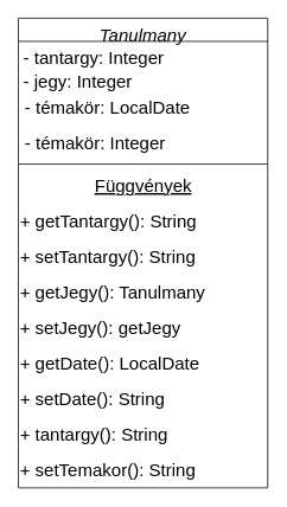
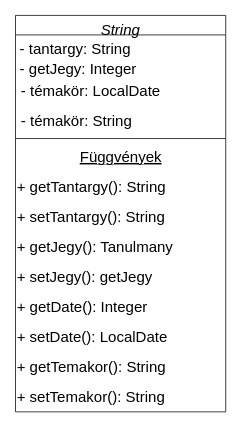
- <mxCell id="2" value="Tanulmany" style="swimlane;fontStyle=2;align=center;verticalAlign=top;childLayout=stackLayout;horizontal=1;startSize=26;horizontalStack=0;resizeParent=1;resizeLast=0;collapsible=1;marginBottom=0;rounded=0;shadow=0;strokeWidth=1;fontSize=20;" vertex="1" parent="1"><mxGeometry x="20" y="20" width="280" height="528" as="geometry"><mxRectangle x="230" y="140" width="160" height="26" as="alternateBounds" /></mxGeometry></mxCell>
+ <mxCell id="2" value="String" style="swimlane;fontStyle=2;align=center;verticalAlign=top;childLayout=stackLayout;horizontal=1;startSize=26;horizontalStack=0;resizeParent=1;resizeLast=0;collapsible=1;marginBottom=0;rounded=0;shadow=0;strokeWidth=1;fontSize=20;" vertex="1" parent="1"><mxGeometry x="20" y="20" width="280" height="528" as="geometry"><mxRectangle x="230" y="140" width="160" height="26" as="alternateBounds" /></mxGeometry></mxCell>
- <mxCell id="3" value="- tantargy: Integer" style="text;align=left;verticalAlign=top;spacingLeft=4;spacingRight=4;overflow=hidden;rotatable=0;points=[[0,0.5],[1,0.5]];portConstraint=eastwest;fontSize=20;" vertex="1" parent="2"><mxGeometry y="26" width="280" height="26" as="geometry" /></mxCell>
+ <mxCell id="3" value="- tantargy: String" style="text;align=left;verticalAlign=top;spacingLeft=4;spacingRight=4;overflow=hidden;rotatable=0;points=[[0,0.5],[1,0.5]];portConstraint=eastwest;fontSize=20;" vertex="1" parent="2"><mxGeometry y="26" width="280" height="26" as="geometry" /></mxCell>
- <mxCell id="4" value="- jegy: Integer" style="text;align=left;verticalAlign=top;spacingLeft=4;spacingRight=4;overflow=hidden;rotatable=0;points=[[0,0.5],[1,0.5]];portConstraint=eastwest;rounded=0;shadow=0;html=0;fontSize=20;" vertex="1" parent="2"><mxGeometry y="52" width="280" height="28" as="geometry" /></mxCell>
+ <mxCell id="4" value="- getJegy: Integer" style="text;align=left;verticalAlign=top;spacingLeft=4;spacingRight=4;overflow=hidden;rotatable=0;points=[[0,0.5],[1,0.5]];portConstraint=eastwest;rounded=0;shadow=0;html=0;fontSize=20;" vertex="1" parent="2"><mxGeometry y="52" width="280" height="28" as="geometry" /></mxCell>
- <mxCell id="6" value="&amp;nbsp;- témakör: Integer&amp;nbsp;" style="text;html=1;align=left;verticalAlign=middle;resizable=0;points=[];autosize=1;strokeColor=none;fillColor=none;fontSize=20;" vertex="1" parent="2"><mxGeometry y="120" width="280" height="40" as="geometry" /></mxCell>
+ <mxCell id="6" value="&amp;nbsp;- témakör: String&amp;nbsp;" style="text;html=1;align=left;verticalAlign=middle;resizable=0;points=[];autosize=1;strokeColor=none;fillColor=none;fontSize=20;" vertex="1" parent="2"><mxGeometry y="120" width="280" height="40" as="geometry" /></mxCell>
- <mxCell id="13" value="+ getDate(): LocalDate" style="text;html=1;align=left;verticalAlign=middle;resizable=0;points=[];autosize=1;strokeColor=none;fillColor=none;fontSize=20;" vertex="1" parent="2"><mxGeometry y="368" width="280" height="40" as="geometry" /></mxCell>
+ <mxCell id="13" value="+ getDate(): Integer" style="text;html=1;align=left;verticalAlign=middle;resizable=0;points=[];autosize=1;strokeColor=none;fillColor=none;fontSize=20;" vertex="1" parent="2"><mxGeometry y="368" width="280" height="40" as="geometry" /></mxCell>
- <mxCell id="14" value="+ setDate(): String" style="text;html=1;align=left;verticalAlign=middle;resizable=0;points=[];autosize=1;strokeColor=none;fillColor=none;fontSize=20;" vertex="1" parent="2"><mxGeometry y="408" width="280" height="40" as="geometry" /></mxCell>
+ <mxCell id="14" value="+ setDate(): LocalDate" style="text;html=1;align=left;verticalAlign=middle;resizable=0;points=[];autosize=1;strokeColor=none;fillColor=none;fontSize=20;" vertex="1" parent="2"><mxGeometry y="408" width="280" height="40" as="geometry" /></mxCell>
- <mxCell id="15" value="+ tantargy(): String" style="text;html=1;align=left;verticalAlign=middle;resizable=0;points=[];autosize=1;strokeColor=none;fillColor=none;fontSize=20;" vertex="1" parent="2"><mxGeometry y="448" width="280" height="40" as="geometry" /></mxCell>
+ <mxCell id="15" value="+ getTemakor(): String" style="text;html=1;align=left;verticalAlign=middle;resizable=0;points=[];autosize=1;strokeColor=none;fillColor=none;fontSize=20;" vertex="1" parent="2"><mxGeometry y="448" width="280" height="40" as="geometry" /></mxCell>
